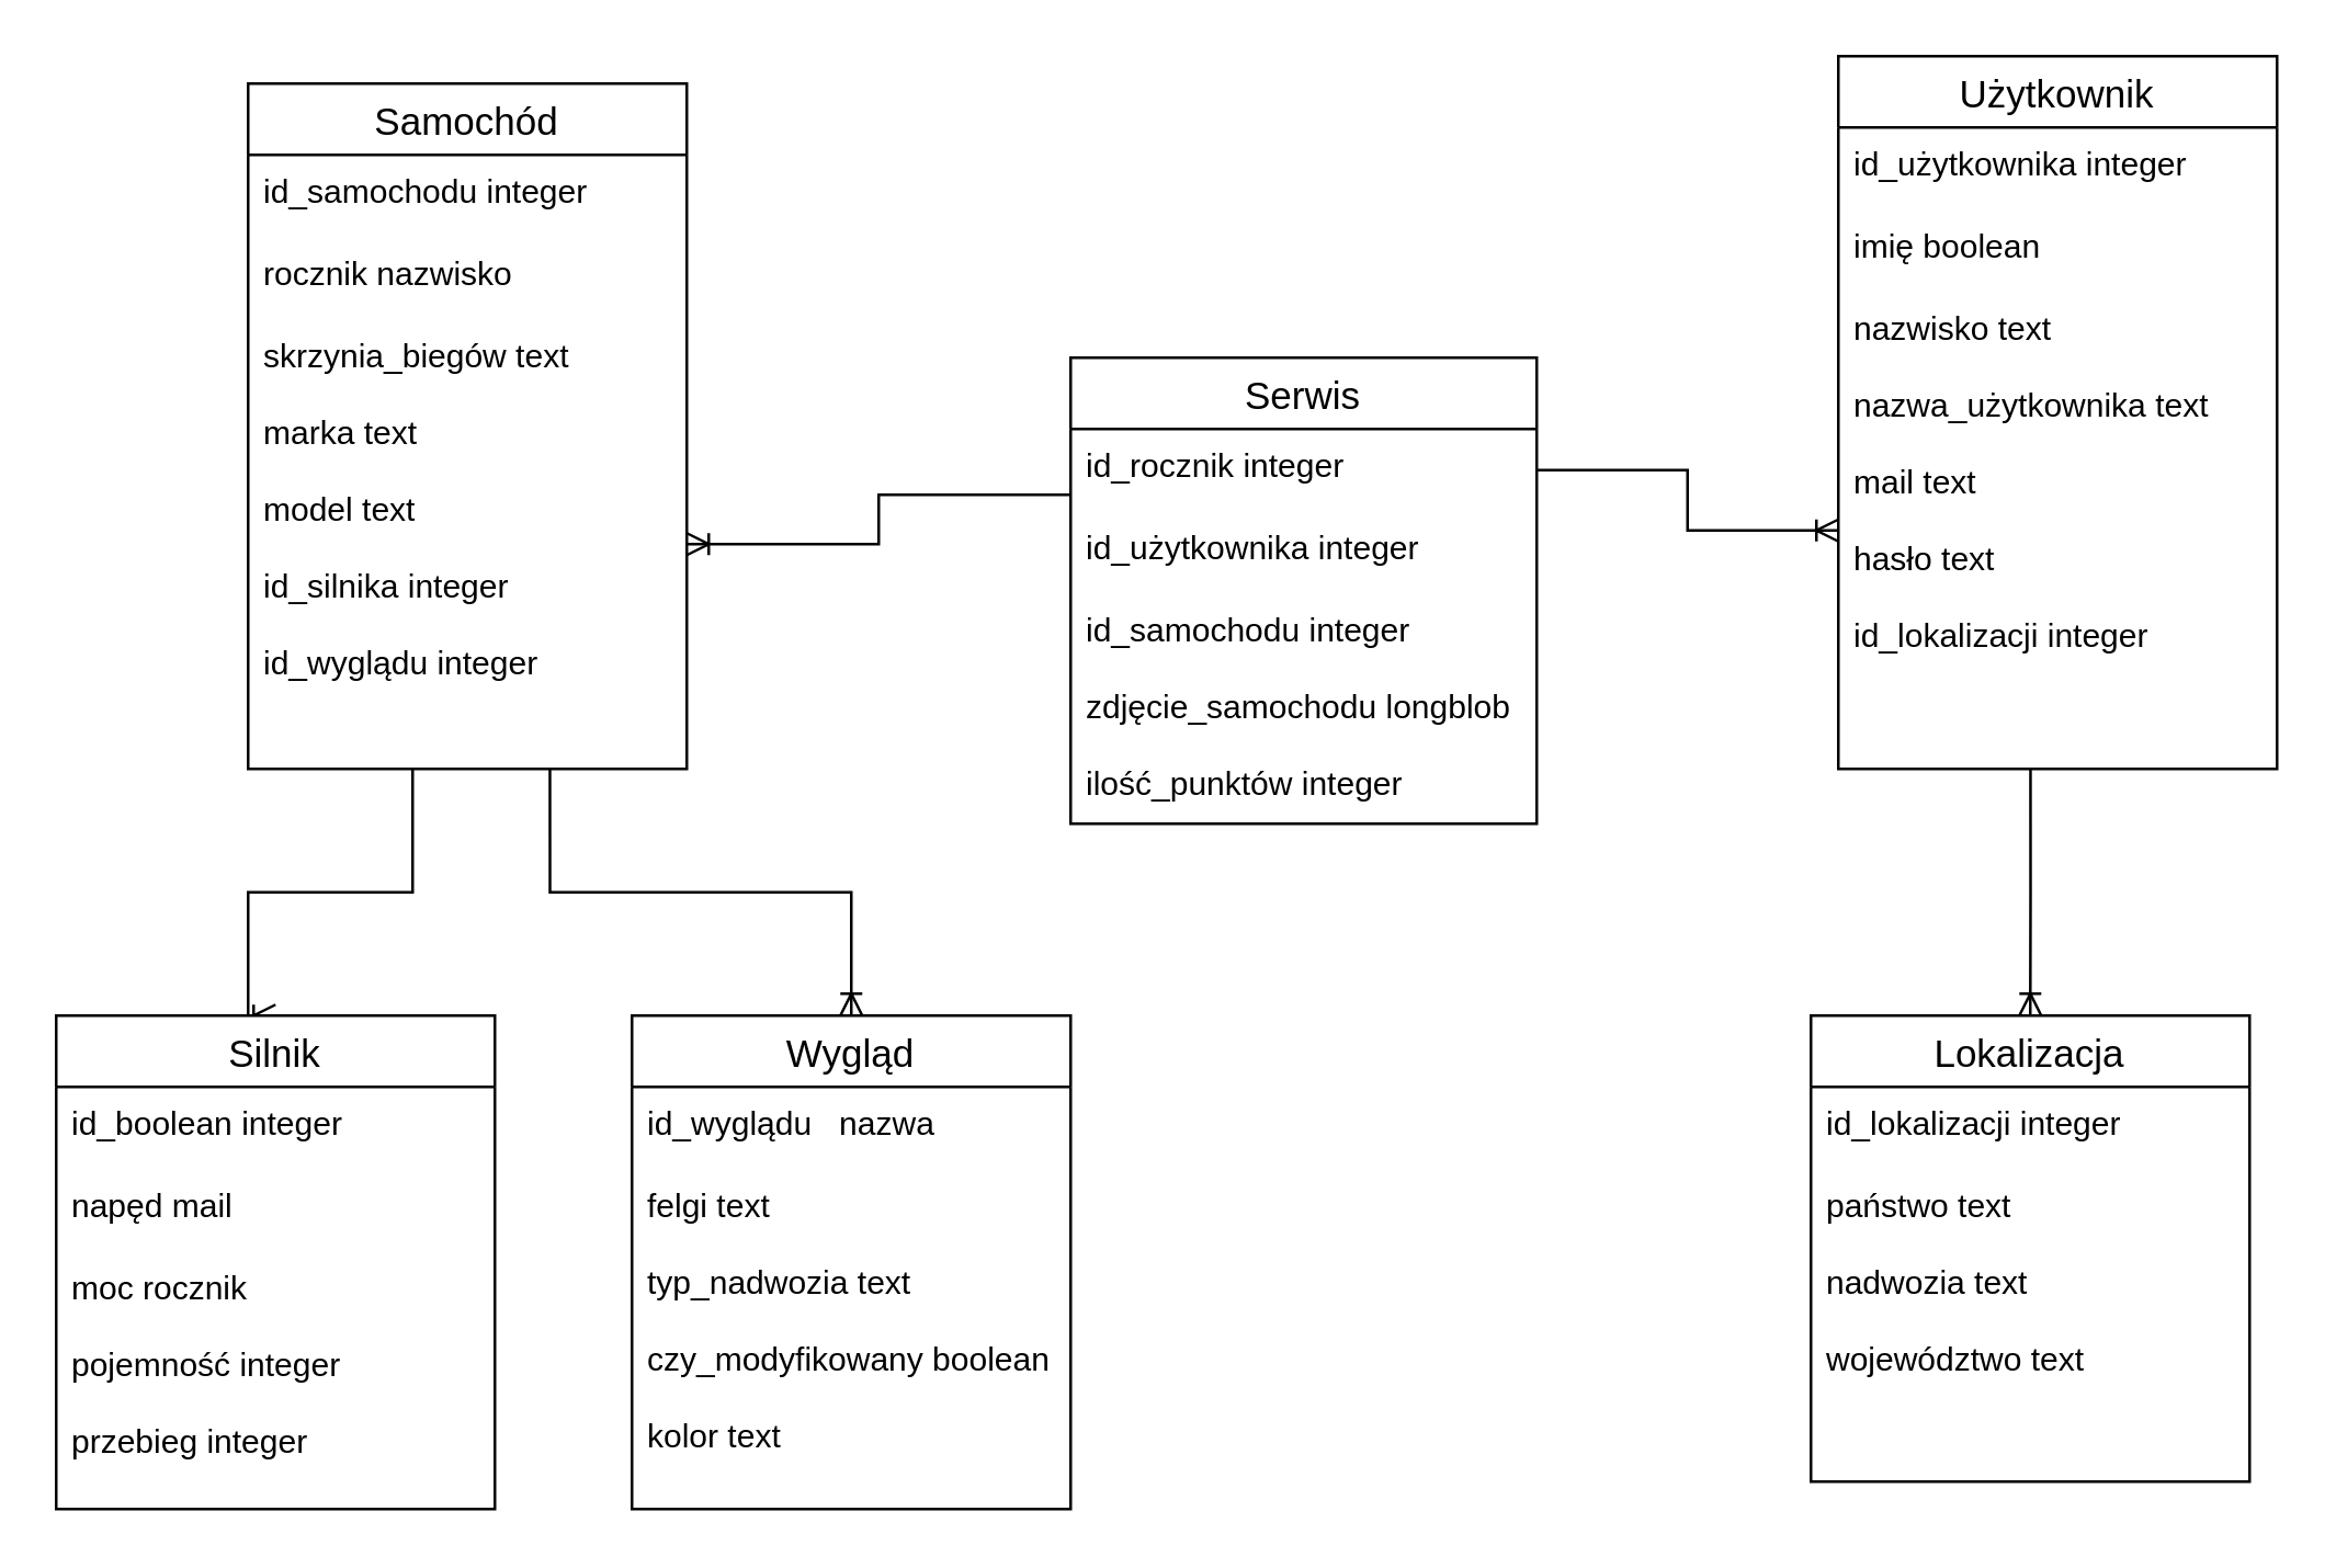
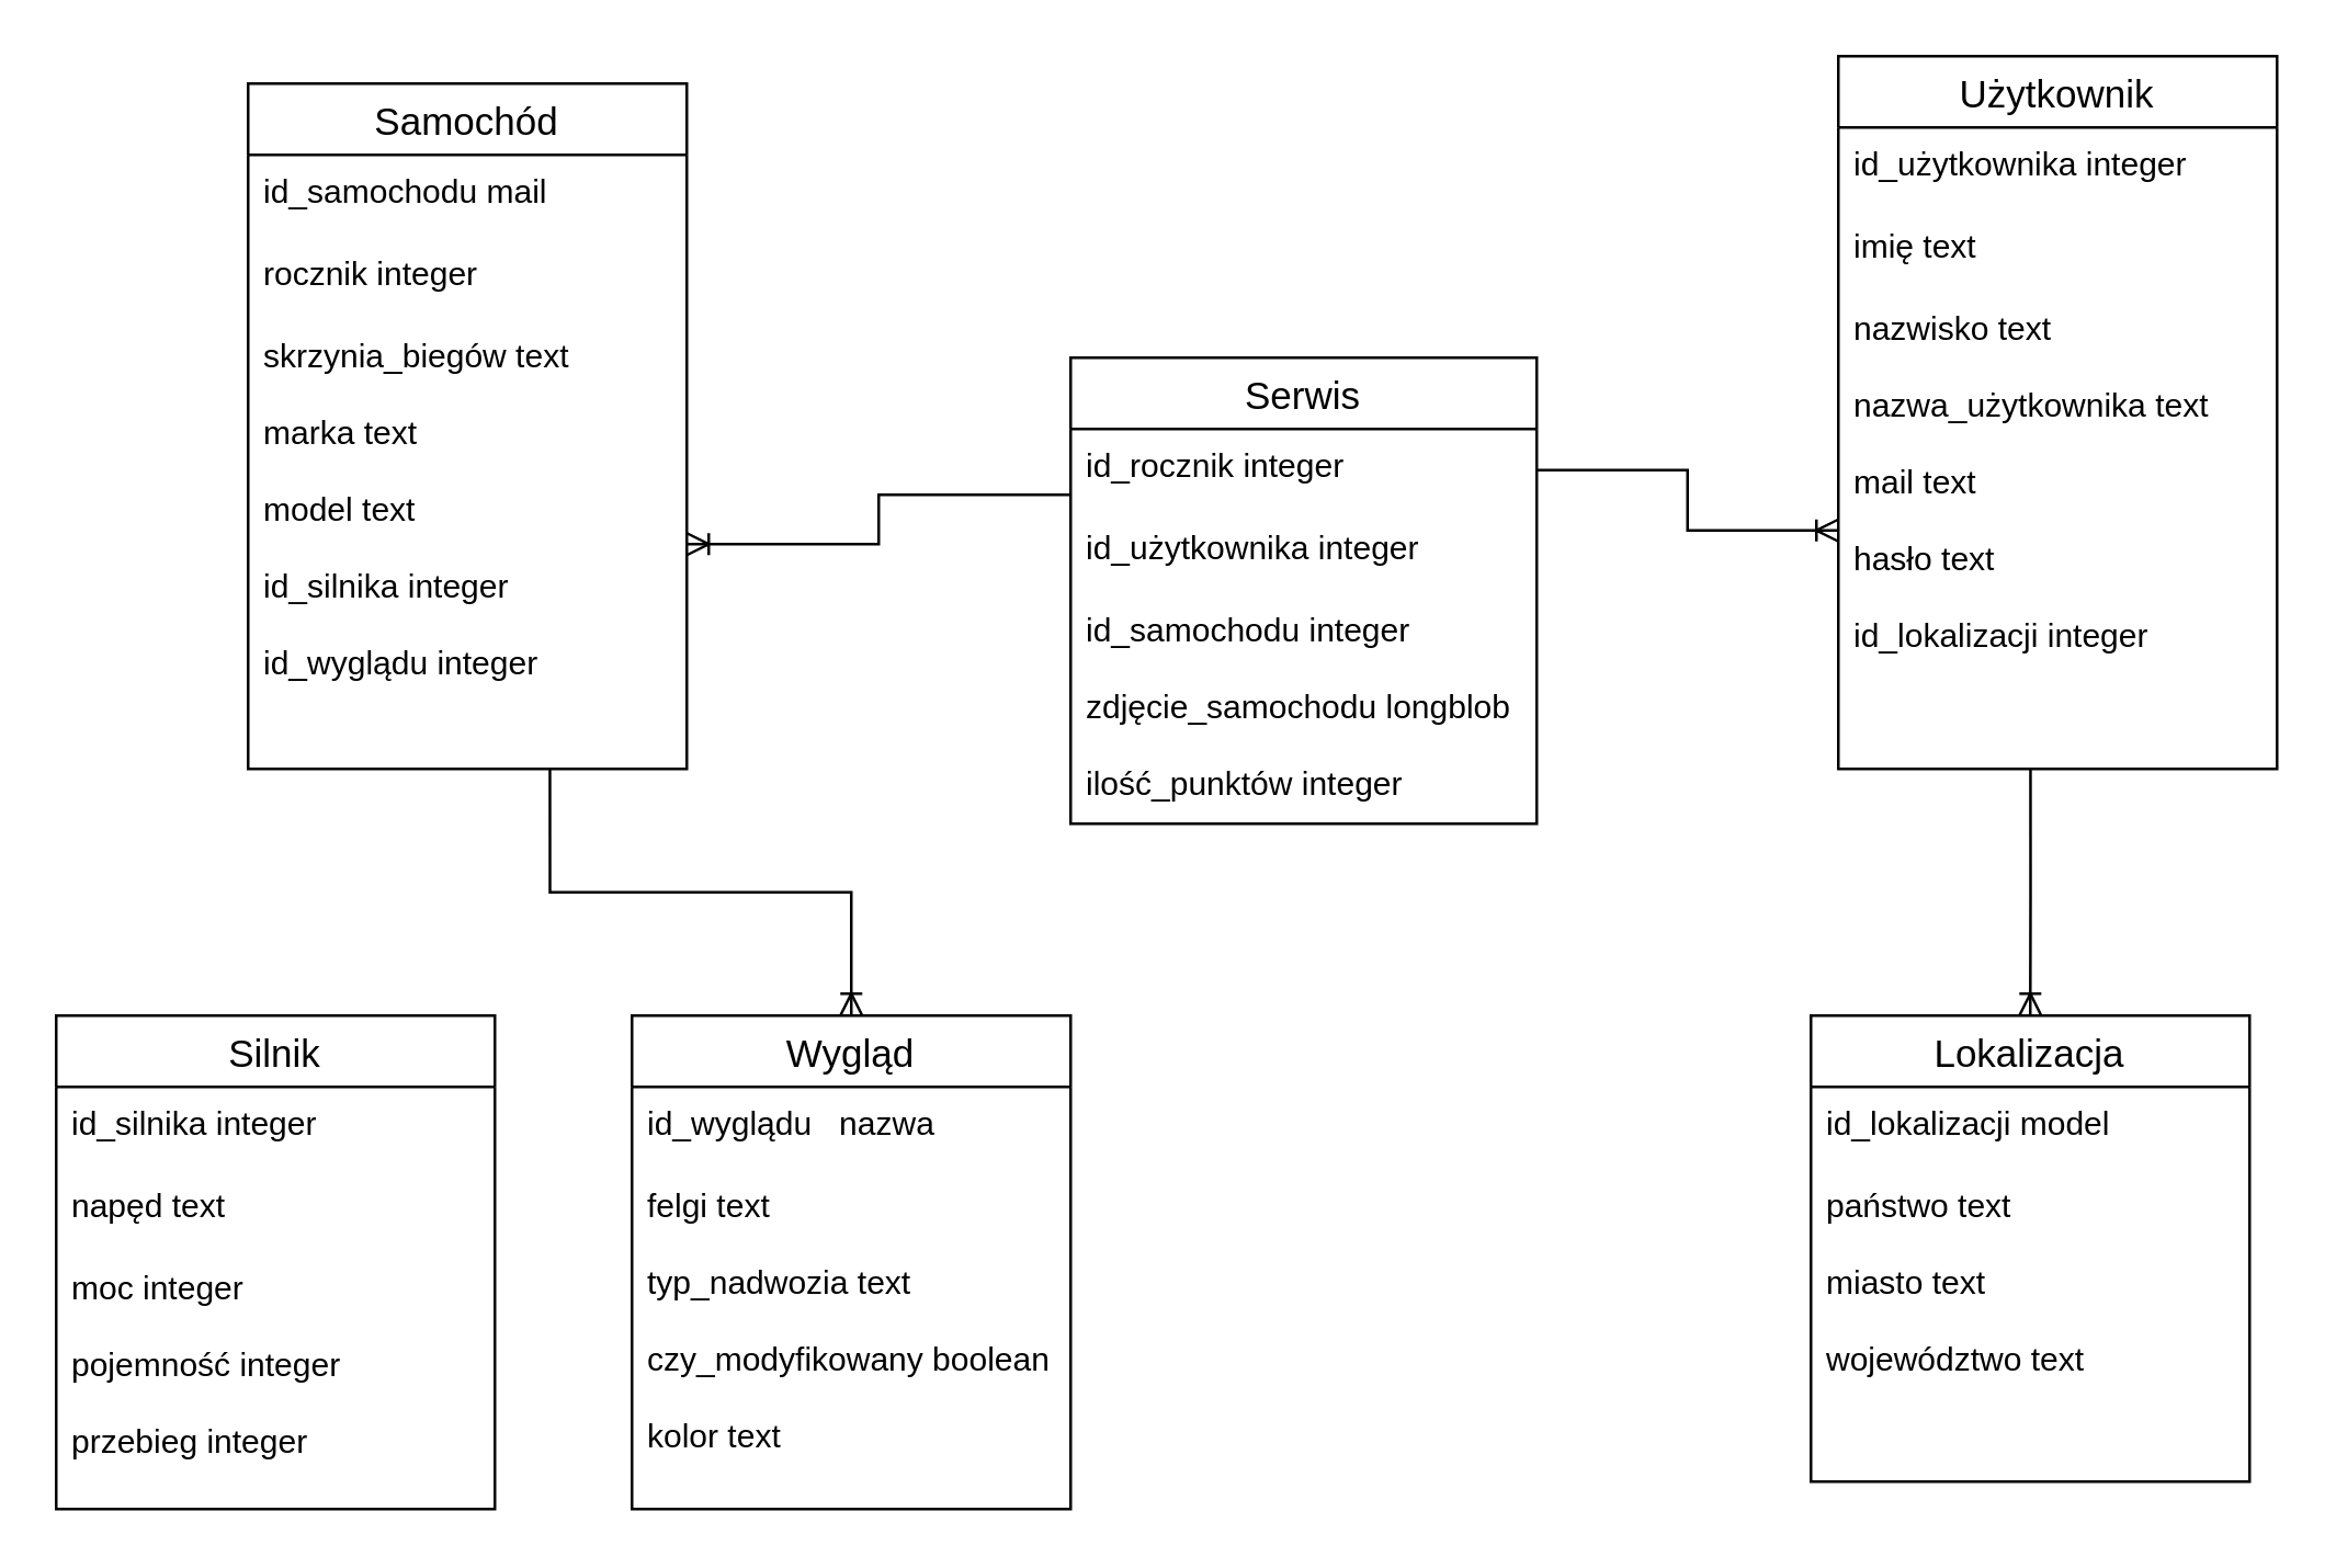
- <mxCell id="15" value="id_samochodu integer" style="text;strokeColor=none;fillColor=none;spacingLeft=4;spacingRight=4;overflow=hidden;rotatable=0;points=[[0,0.5],[1,0.5]];portConstraint=eastwest;fontSize=12;" vertex="1" parent="14"><mxGeometry y="26" width="160" height="30" as="geometry" /></mxCell>
+ <mxCell id="15" value="id_samochodu mail" style="text;strokeColor=none;fillColor=none;spacingLeft=4;spacingRight=4;overflow=hidden;rotatable=0;points=[[0,0.5],[1,0.5]];portConstraint=eastwest;fontSize=12;" vertex="1" parent="14"><mxGeometry y="26" width="160" height="30" as="geometry" /></mxCell>
- <mxCell id="11" value="imię boolean" style="text;strokeColor=none;fillColor=none;spacingLeft=4;spacingRight=4;overflow=hidden;rotatable=0;points=[[0,0.5],[1,0.5]];portConstraint=eastwest;fontSize=12;" vertex="1" parent="9"><mxGeometry y="56" width="160" height="30" as="geometry" /></mxCell>
+ <mxCell id="11" value="imię text" style="text;strokeColor=none;fillColor=none;spacingLeft=4;spacingRight=4;overflow=hidden;rotatable=0;points=[[0,0.5],[1,0.5]];portConstraint=eastwest;fontSize=12;" vertex="1" parent="9"><mxGeometry y="56" width="160" height="30" as="geometry" /></mxCell>
- <mxCell id="16" value="rocznik nazwisko" style="text;strokeColor=none;fillColor=none;spacingLeft=4;spacingRight=4;overflow=hidden;rotatable=0;points=[[0,0.5],[1,0.5]];portConstraint=eastwest;fontSize=12;" vertex="1" parent="14"><mxGeometry y="56" width="160" height="30" as="geometry" /></mxCell>
+ <mxCell id="16" value="rocznik integer" style="text;strokeColor=none;fillColor=none;spacingLeft=4;spacingRight=4;overflow=hidden;rotatable=0;points=[[0,0.5],[1,0.5]];portConstraint=eastwest;fontSize=12;" vertex="1" parent="14"><mxGeometry y="56" width="160" height="30" as="geometry" /></mxCell>
- <mxCell id="13" style="edgeStyle=orthogonalEdgeStyle;rounded=0;orthogonalLoop=1;jettySize=auto;html=1;entryX=0.5;entryY=0;entryDx=0;entryDy=0;endArrow=ERoneToMany;endFill=0;" edge="1" parent="1" source="14" target="18"><mxGeometry relative="1" as="geometry"><Array as="points"><mxPoint x="150" y="325" /><mxPoint x="90" y="325" /></Array></mxGeometry></mxCell>
- <mxCell id="19" value="id_boolean integer" style="text;strokeColor=none;fillColor=none;spacingLeft=4;spacingRight=4;overflow=hidden;rotatable=0;points=[[0,0.5],[1,0.5]];portConstraint=eastwest;fontSize=12;" vertex="1" parent="18"><mxGeometry y="26" width="160" height="30" as="geometry" /></mxCell>
+ <mxCell id="19" value="id_silnika integer" style="text;strokeColor=none;fillColor=none;spacingLeft=4;spacingRight=4;overflow=hidden;rotatable=0;points=[[0,0.5],[1,0.5]];portConstraint=eastwest;fontSize=12;" vertex="1" parent="18"><mxGeometry y="26" width="160" height="30" as="geometry" /></mxCell>
- <mxCell id="7" value="id_lokalizacji integer" style="text;strokeColor=none;fillColor=none;spacingLeft=4;spacingRight=4;overflow=hidden;rotatable=0;points=[[0,0.5],[1,0.5]];portConstraint=eastwest;fontSize=12;" vertex="1" parent="6"><mxGeometry y="26" width="160" height="30" as="geometry" /></mxCell>
+ <mxCell id="7" value="id_lokalizacji model" style="text;strokeColor=none;fillColor=none;spacingLeft=4;spacingRight=4;overflow=hidden;rotatable=0;points=[[0,0.5],[1,0.5]];portConstraint=eastwest;fontSize=12;" vertex="1" parent="6"><mxGeometry y="26" width="160" height="30" as="geometry" /></mxCell>
- <mxCell id="20" value="napęd mail" style="text;strokeColor=none;fillColor=none;spacingLeft=4;spacingRight=4;overflow=hidden;rotatable=0;points=[[0,0.5],[1,0.5]];portConstraint=eastwest;fontSize=12;" vertex="1" parent="18"><mxGeometry y="56" width="160" height="30" as="geometry" /></mxCell>
+ <mxCell id="20" value="napęd text" style="text;strokeColor=none;fillColor=none;spacingLeft=4;spacingRight=4;overflow=hidden;rotatable=0;points=[[0,0.5],[1,0.5]];portConstraint=eastwest;fontSize=12;" vertex="1" parent="18"><mxGeometry y="56" width="160" height="30" as="geometry" /></mxCell>
- <mxCell id="8" value="państwo text&#10;&#10;nadwozia text&#10;&#10;województwo text" style="text;strokeColor=none;fillColor=none;spacingLeft=4;spacingRight=4;overflow=hidden;rotatable=0;points=[[0,0.5],[1,0.5]];portConstraint=eastwest;fontSize=12;" vertex="1" parent="6"><mxGeometry y="56" width="160" height="114" as="geometry" /></mxCell>
+ <mxCell id="8" value="państwo text&#10;&#10;miasto text&#10;&#10;województwo text" style="text;strokeColor=none;fillColor=none;spacingLeft=4;spacingRight=4;overflow=hidden;rotatable=0;points=[[0,0.5],[1,0.5]];portConstraint=eastwest;fontSize=12;" vertex="1" parent="6"><mxGeometry y="56" width="160" height="114" as="geometry" /></mxCell>
- <mxCell id="21" value="moc rocznik&#10;&#10;pojemność integer&#10;&#10;przebieg integer" style="text;strokeColor=none;fillColor=none;spacingLeft=4;spacingRight=4;overflow=hidden;rotatable=0;points=[[0,0.5],[1,0.5]];portConstraint=eastwest;fontSize=12;" vertex="1" parent="18"><mxGeometry y="86" width="160" height="94" as="geometry" /></mxCell>
+ <mxCell id="21" value="moc integer&#10;&#10;pojemność integer&#10;&#10;przebieg integer" style="text;strokeColor=none;fillColor=none;spacingLeft=4;spacingRight=4;overflow=hidden;rotatable=0;points=[[0,0.5],[1,0.5]];portConstraint=eastwest;fontSize=12;" vertex="1" parent="18"><mxGeometry y="86" width="160" height="94" as="geometry" /></mxCell>
